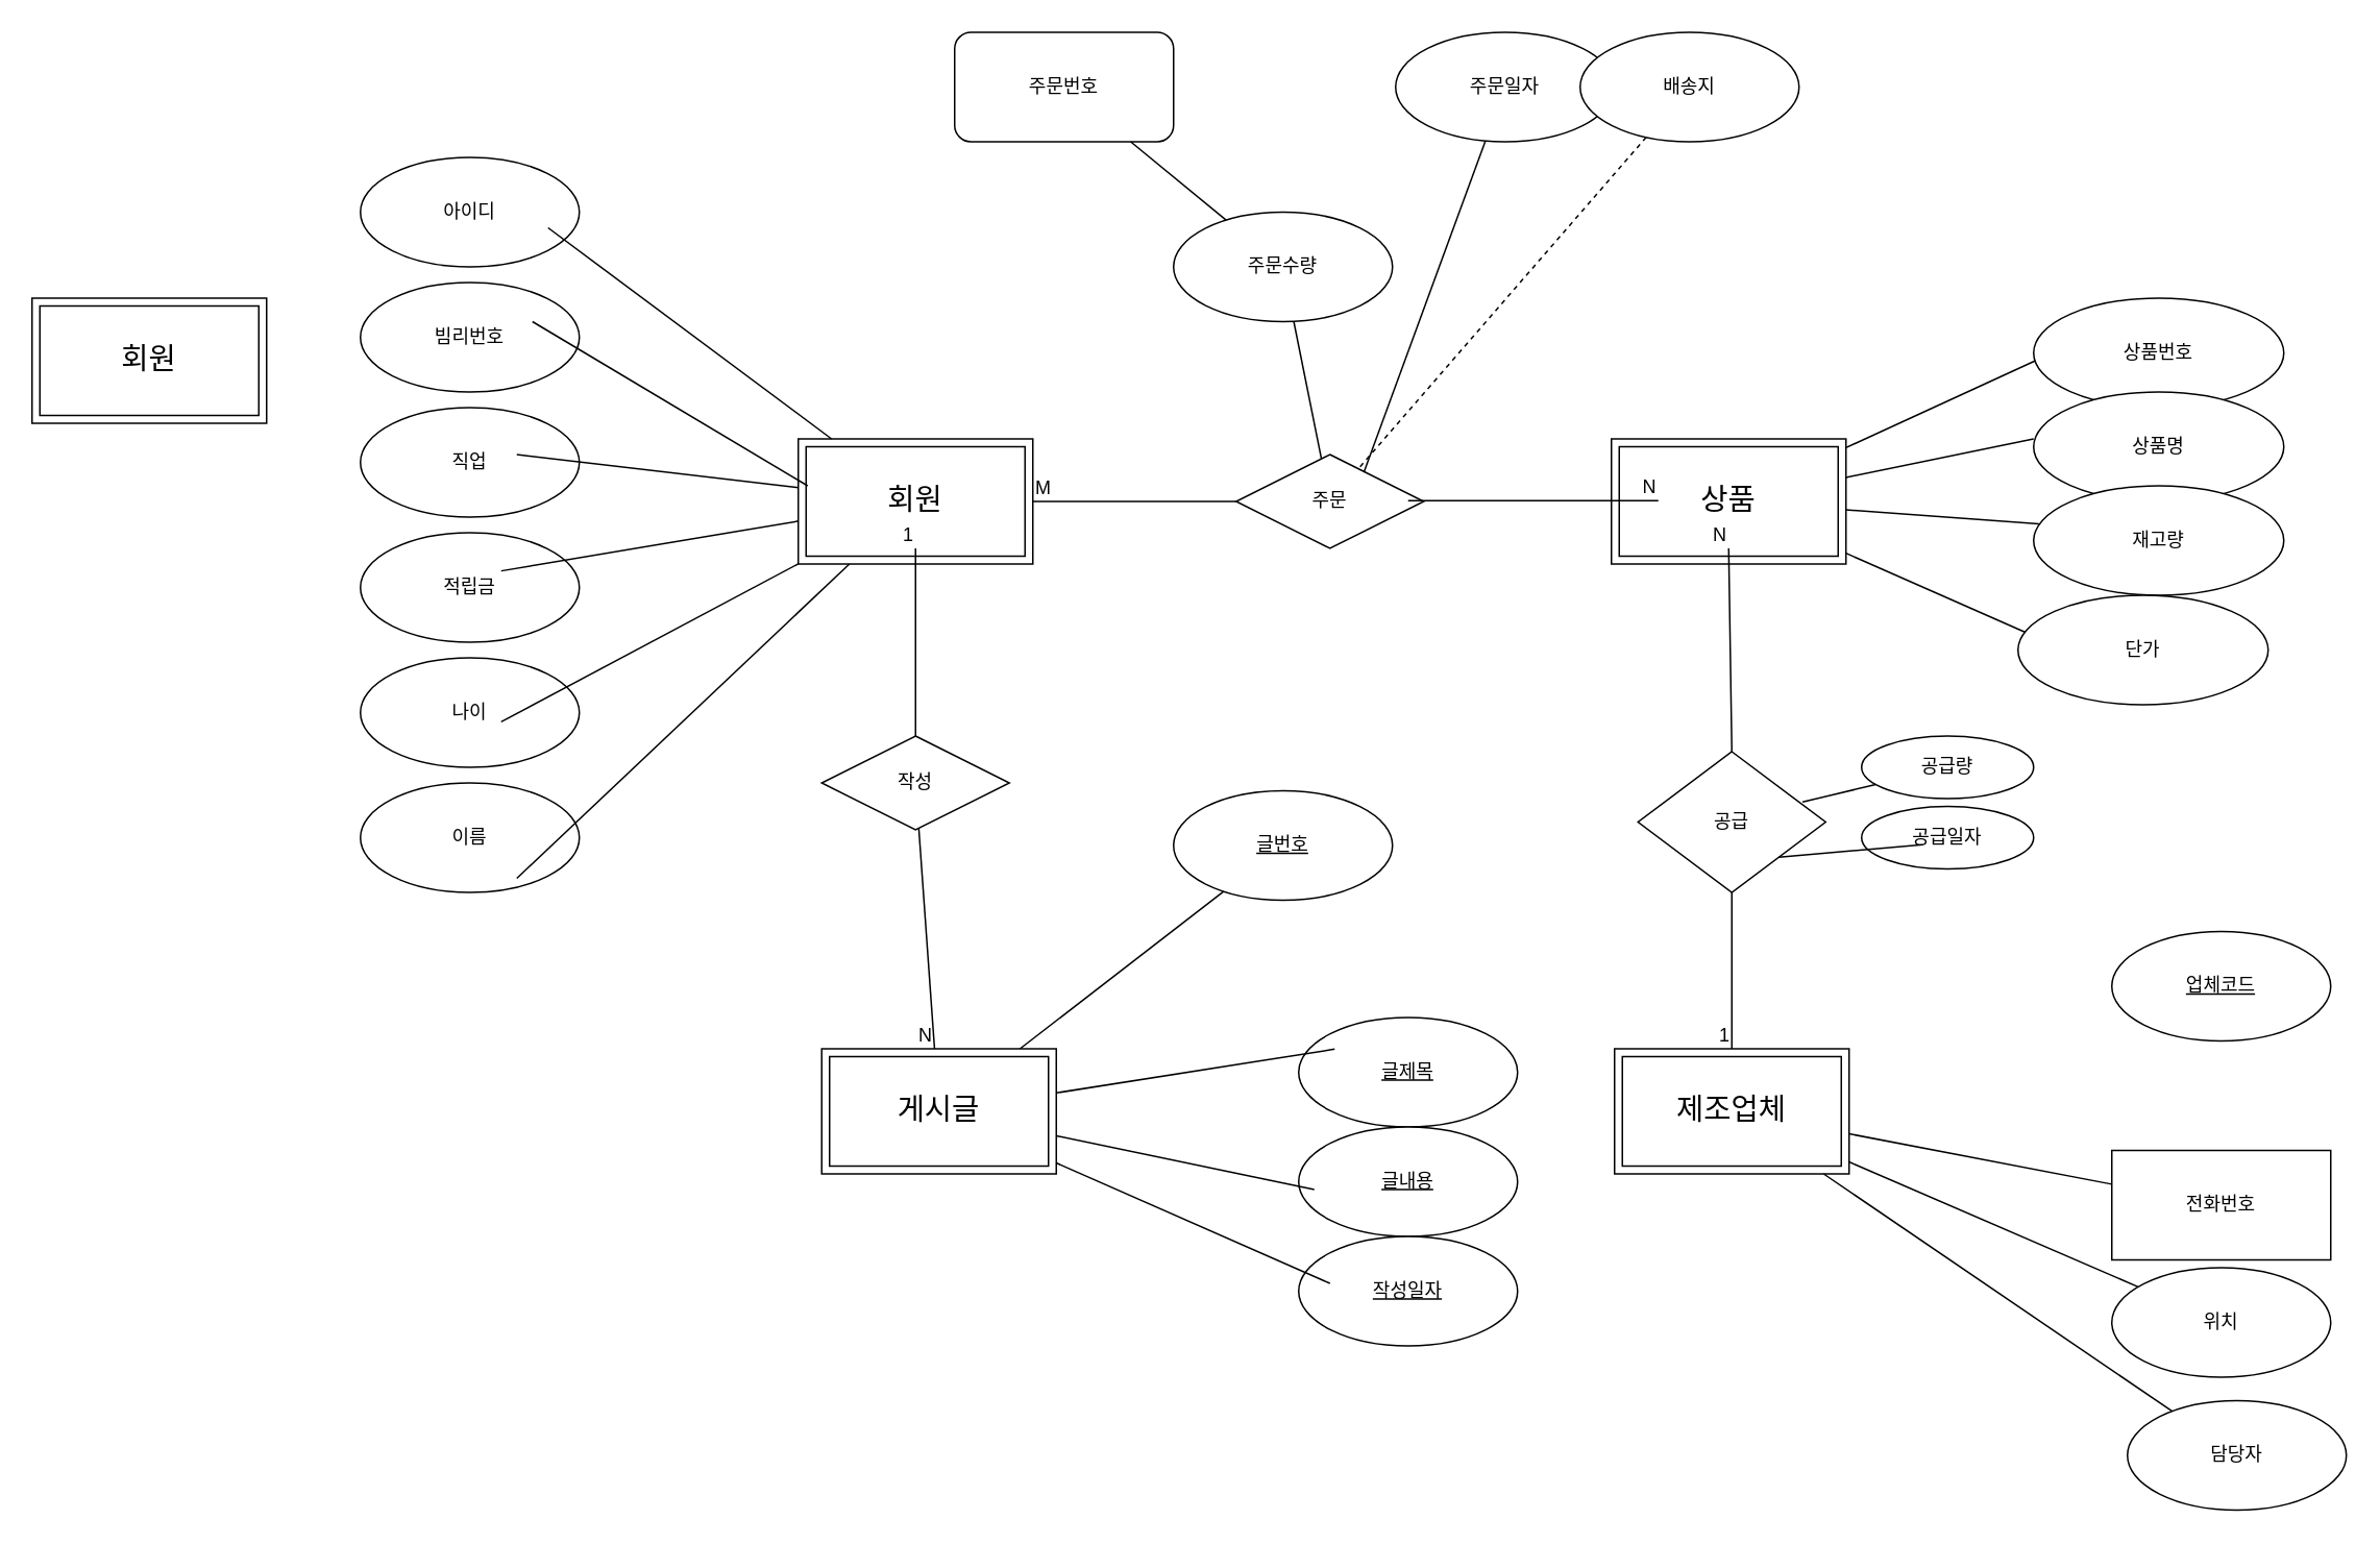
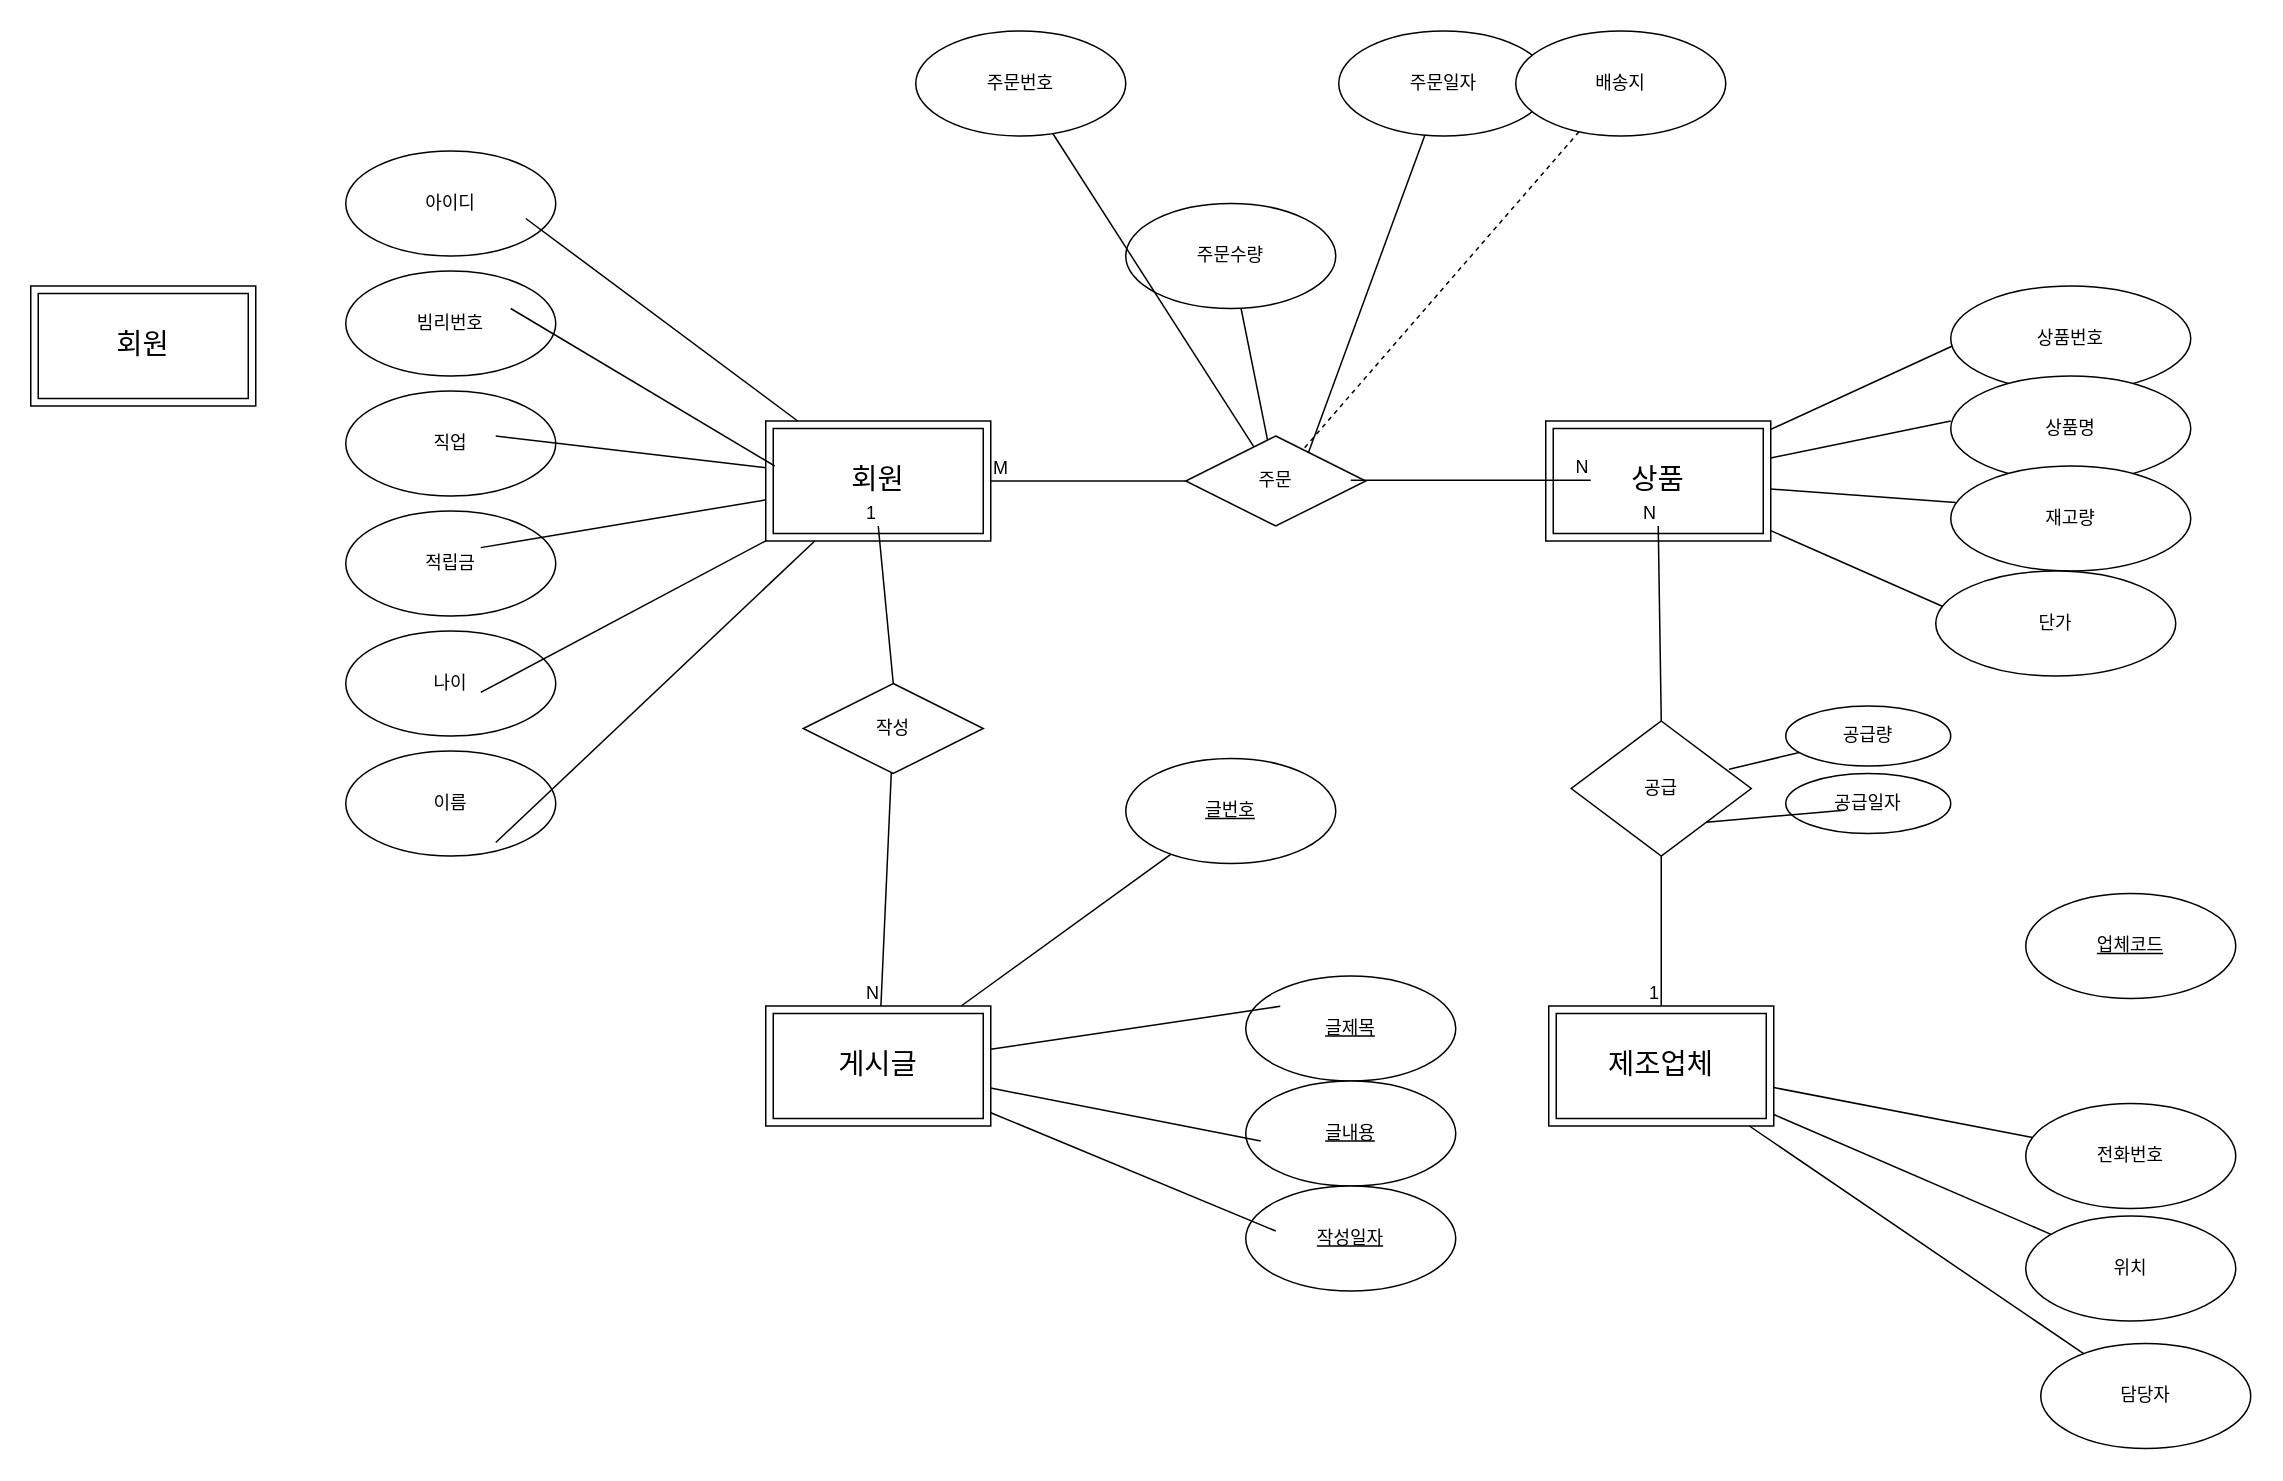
- <mxCell id="56" value="주문번호" style="whiteSpace=wrap;html=1;align=center;rounded=1;" vertex="1" parent="1"><mxGeometry x="610" y="20" width="140" height="70" as="geometry" /></mxCell>
+ <mxCell id="56" value="주문번호" style="ellipse;whiteSpace=wrap;html=1;align=center;" vertex="1" parent="1"><mxGeometry x="610" y="20" width="140" height="70" as="geometry" /></mxCell>
- <mxCell id="65" value="" style="endArrow=none;html=1;rounded=0;" edge="1" parent="1" source="56" target="58"><mxGeometry relative="1" as="geometry"><mxPoint x="690" y="180" as="sourcePoint" /><mxPoint x="850" y="180" as="targetPoint" /></mxGeometry></mxCell>
+ <mxCell id="65" value="" style="endArrow=none;html=1;rounded=0;" edge="1" parent="1" source="56" target="42"><mxGeometry relative="1" as="geometry"><mxPoint x="690" y="180" as="sourcePoint" /><mxPoint x="850" y="180" as="targetPoint" /></mxGeometry></mxCell>
- <mxCell id="60" value="작성" style="shape=rhombus;perimeter=rhombusPerimeter;whiteSpace=wrap;html=1;align=center;" vertex="1" parent="1"><mxGeometry x="525" y="470" width="120" height="60" as="geometry" /></mxCell>
+ <mxCell id="60" value="작성" style="shape=rhombus;perimeter=rhombusPerimeter;whiteSpace=wrap;html=1;align=center;" vertex="1" parent="1"><mxGeometry x="535" y="455" width="120" height="60" as="geometry" /></mxCell>
- <mxCell id="33" value="&lt;span style=&quot;font-size: 19px;&quot;&gt;게시글&lt;/span&gt;" style="shape=ext;margin=3;double=1;whiteSpace=wrap;html=1;align=center;" vertex="1" parent="1"><mxGeometry x="525" y="670" width="150" height="80" as="geometry" /></mxCell>
+ <mxCell id="33" value="&lt;span style=&quot;font-size: 19px;&quot;&gt;게시글&lt;/span&gt;" style="shape=ext;margin=3;double=1;whiteSpace=wrap;html=1;align=center;" vertex="1" parent="1"><mxGeometry x="510" y="670" width="150" height="80" as="geometry" /></mxCell>
- <mxCell id="22" value="전화번호" style="whiteSpace=wrap;html=1;align=center;rounded=0;" vertex="1" parent="1"><mxGeometry x="1350" y="735" width="140" height="70" as="geometry" /></mxCell>
+ <mxCell id="22" value="전화번호" style="ellipse;whiteSpace=wrap;html=1;align=center;" vertex="1" parent="1"><mxGeometry x="1350" y="735" width="140" height="70" as="geometry" /></mxCell>
